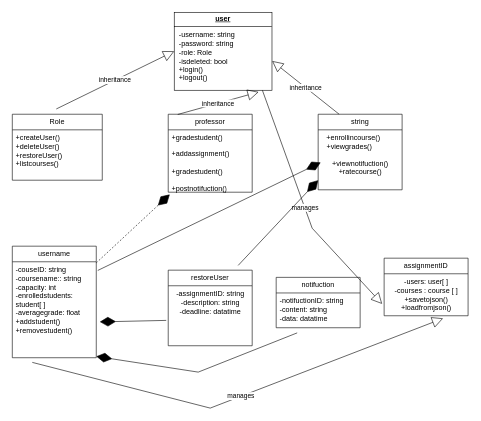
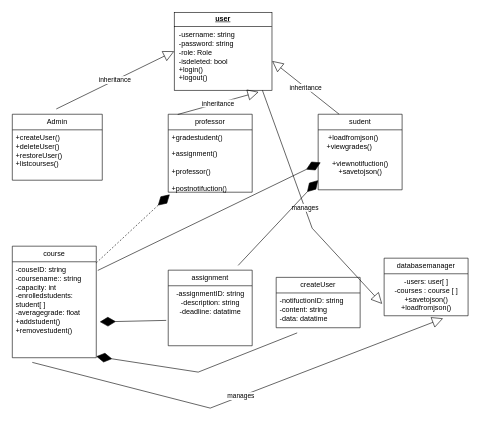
- <mxCell id="3" value="Role" style="swimlane;fontStyle=0;childLayout=stackLayout;horizontal=1;startSize=26;fillColor=none;horizontalStack=0;resizeParent=1;resizeParentMax=0;resizeLast=0;collapsible=1;marginBottom=0;whiteSpace=wrap;html=1;" vertex="1" parent="1"><mxGeometry x="20" y="190" width="150" height="110" as="geometry" /></mxCell>
+ <mxCell id="3" value="Admin" style="swimlane;fontStyle=0;childLayout=stackLayout;horizontal=1;startSize=26;fillColor=none;horizontalStack=0;resizeParent=1;resizeParentMax=0;resizeLast=0;collapsible=1;marginBottom=0;whiteSpace=wrap;html=1;" vertex="1" parent="1"><mxGeometry x="20" y="190" width="150" height="110" as="geometry" /></mxCell>
- <mxCell id="9" value="string" style="swimlane;fontStyle=0;childLayout=stackLayout;horizontal=1;startSize=26;fillColor=none;horizontalStack=0;resizeParent=1;resizeParentMax=0;resizeLast=0;collapsible=1;marginBottom=0;whiteSpace=wrap;html=1;" vertex="1" parent="1"><mxGeometry x="530" y="190" width="140" height="126" as="geometry" /></mxCell>
+ <mxCell id="9" value="sudent" style="swimlane;fontStyle=0;childLayout=stackLayout;horizontal=1;startSize=26;fillColor=none;horizontalStack=0;resizeParent=1;resizeParentMax=0;resizeLast=0;collapsible=1;marginBottom=0;whiteSpace=wrap;html=1;" vertex="1" parent="1"><mxGeometry x="530" y="190" width="140" height="126" as="geometry" /></mxCell>
- <mxCell id="10" value="+enrollincourse()&amp;nbsp; &amp;nbsp; &amp;nbsp; &amp;nbsp;&lt;div&gt;+viewgrades()&amp;nbsp; &amp;nbsp; &amp;nbsp; &amp;nbsp; &amp;nbsp; &amp;nbsp;&lt;/div&gt;" style="text;html=1;align=center;verticalAlign=middle;resizable=0;points=[];autosize=1;strokeColor=none;fillColor=none;" vertex="1" parent="9"><mxGeometry y="26" width="140" height="40" as="geometry" /></mxCell>
+ <mxCell id="10" value="+loadfromjson()&amp;nbsp; &amp;nbsp; &amp;nbsp; &amp;nbsp;&lt;div&gt;+viewgrades()&amp;nbsp; &amp;nbsp; &amp;nbsp; &amp;nbsp; &amp;nbsp; &amp;nbsp;&lt;/div&gt;" style="text;html=1;align=center;verticalAlign=middle;resizable=0;points=[];autosize=1;strokeColor=none;fillColor=none;" vertex="1" parent="9"><mxGeometry y="26" width="140" height="40" as="geometry" /></mxCell>
- <mxCell id="7" value="+addassignment()" style="text;strokeColor=none;fillColor=none;align=left;verticalAlign=top;spacingLeft=4;spacingRight=4;overflow=hidden;rotatable=0;points=[[0,0.5],[1,0.5]];portConstraint=eastwest;whiteSpace=wrap;html=1;" vertex="1" parent="5"><mxGeometry y="52" width="140" height="30" as="geometry" /></mxCell>
+ <mxCell id="7" value="+assignment()" style="text;strokeColor=none;fillColor=none;align=left;verticalAlign=top;spacingLeft=4;spacingRight=4;overflow=hidden;rotatable=0;points=[[0,0.5],[1,0.5]];portConstraint=eastwest;whiteSpace=wrap;html=1;" vertex="1" parent="5"><mxGeometry y="52" width="140" height="30" as="geometry" /></mxCell>
- <mxCell id="11" value="+viewnotifuction()&lt;div&gt;+ratecourse()&lt;/div&gt;&lt;div&gt;&lt;br&gt;&lt;/div&gt;" style="text;html=1;align=center;verticalAlign=middle;resizable=0;points=[];autosize=1;strokeColor=none;fillColor=none;" vertex="1" parent="9"><mxGeometry y="66" width="140" height="60" as="geometry" /></mxCell>
+ <mxCell id="11" value="+viewnotifuction()&lt;div&gt;+savetojson()&lt;/div&gt;&lt;div&gt;&lt;br&gt;&lt;/div&gt;" style="text;html=1;align=center;verticalAlign=middle;resizable=0;points=[];autosize=1;strokeColor=none;fillColor=none;" vertex="1" parent="9"><mxGeometry y="66" width="140" height="60" as="geometry" /></mxCell>
- <mxCell id="8" value="+gradestudent()&lt;div&gt;&lt;br&gt;&lt;/div&gt;&lt;div&gt;+postnotifuction()&lt;/div&gt;" style="text;strokeColor=none;fillColor=none;align=left;verticalAlign=top;spacingLeft=4;spacingRight=4;overflow=hidden;rotatable=0;points=[[0,0.5],[1,0.5]];portConstraint=eastwest;whiteSpace=wrap;html=1;" vertex="1" parent="5"><mxGeometry y="82" width="140" height="48" as="geometry" /></mxCell>
+ <mxCell id="8" value="+professor()&lt;div&gt;&lt;br&gt;&lt;/div&gt;&lt;div&gt;+postnotifuction()&lt;/div&gt;" style="text;strokeColor=none;fillColor=none;align=left;verticalAlign=top;spacingLeft=4;spacingRight=4;overflow=hidden;rotatable=0;points=[[0,0.5],[1,0.5]];portConstraint=eastwest;whiteSpace=wrap;html=1;" vertex="1" parent="5"><mxGeometry y="82" width="140" height="48" as="geometry" /></mxCell>
- <mxCell id="12" value="username" style="swimlane;fontStyle=0;childLayout=stackLayout;horizontal=1;startSize=26;fillColor=none;horizontalStack=0;resizeParent=1;resizeParentMax=0;resizeLast=0;collapsible=1;marginBottom=0;whiteSpace=wrap;html=1;" vertex="1" parent="1"><mxGeometry x="20" y="410" width="140" height="186" as="geometry" /></mxCell>
+ <mxCell id="12" value="course" style="swimlane;fontStyle=0;childLayout=stackLayout;horizontal=1;startSize=26;fillColor=none;horizontalStack=0;resizeParent=1;resizeParentMax=0;resizeLast=0;collapsible=1;marginBottom=0;whiteSpace=wrap;html=1;" vertex="1" parent="1"><mxGeometry x="20" y="410" width="140" height="186" as="geometry" /></mxCell>
- <mxCell id="20" value="assignmentID" style="swimlane;fontStyle=0;childLayout=stackLayout;horizontal=1;startSize=26;fillColor=none;horizontalStack=0;resizeParent=1;resizeParentMax=0;resizeLast=0;collapsible=1;marginBottom=0;whiteSpace=wrap;html=1;" vertex="1" parent="1"><mxGeometry x="640" y="430" width="140" height="96" as="geometry" /></mxCell>
+ <mxCell id="20" value="databasemanager" style="swimlane;fontStyle=0;childLayout=stackLayout;horizontal=1;startSize=26;fillColor=none;horizontalStack=0;resizeParent=1;resizeParentMax=0;resizeLast=0;collapsible=1;marginBottom=0;whiteSpace=wrap;html=1;" vertex="1" parent="1"><mxGeometry x="640" y="430" width="140" height="96" as="geometry" /></mxCell>
- <mxCell id="15" value="restoreUser" style="swimlane;fontStyle=0;childLayout=stackLayout;horizontal=1;startSize=26;fillColor=none;horizontalStack=0;resizeParent=1;resizeParentMax=0;resizeLast=0;collapsible=1;marginBottom=0;whiteSpace=wrap;html=1;" vertex="1" parent="1"><mxGeometry x="280" y="450" width="140" height="126" as="geometry" /></mxCell>
+ <mxCell id="15" value="assignment" style="swimlane;fontStyle=0;childLayout=stackLayout;horizontal=1;startSize=26;fillColor=none;horizontalStack=0;resizeParent=1;resizeParentMax=0;resizeLast=0;collapsible=1;marginBottom=0;whiteSpace=wrap;html=1;" vertex="1" parent="1"><mxGeometry x="280" y="450" width="140" height="126" as="geometry" /></mxCell>
- <mxCell id="18" value="notifuction" style="swimlane;fontStyle=0;childLayout=stackLayout;horizontal=1;startSize=26;fillColor=none;horizontalStack=0;resizeParent=1;resizeParentMax=0;resizeLast=0;collapsible=1;marginBottom=0;whiteSpace=wrap;html=1;" vertex="1" parent="1"><mxGeometry x="460" y="462" width="140" height="84" as="geometry" /></mxCell>
+ <mxCell id="18" value="createUser" style="swimlane;fontStyle=0;childLayout=stackLayout;horizontal=1;startSize=26;fillColor=none;horizontalStack=0;resizeParent=1;resizeParentMax=0;resizeLast=0;collapsible=1;marginBottom=0;whiteSpace=wrap;html=1;" vertex="1" parent="1"><mxGeometry x="460" y="462" width="140" height="84" as="geometry" /></mxCell>
